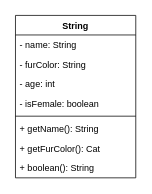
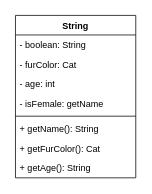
- <mxCell id="3" value="- name: String" style="text;strokeColor=none;fillColor=none;align=left;verticalAlign=top;spacingLeft=4;spacingRight=4;overflow=hidden;rotatable=0;points=[[0,0.5],[1,0.5]];portConstraint=eastwest;" parent="2" vertex="1"><mxGeometry y="26" width="160" height="26" as="geometry" /></mxCell>
+ <mxCell id="3" value="- boolean: String" style="text;strokeColor=none;fillColor=none;align=left;verticalAlign=top;spacingLeft=4;spacingRight=4;overflow=hidden;rotatable=0;points=[[0,0.5],[1,0.5]];portConstraint=eastwest;" parent="2" vertex="1"><mxGeometry y="26" width="160" height="26" as="geometry" /></mxCell>
- <mxCell id="4" value="- furColor: String" style="text;strokeColor=none;fillColor=none;align=left;verticalAlign=top;spacingLeft=4;spacingRight=4;overflow=hidden;rotatable=0;points=[[0,0.5],[1,0.5]];portConstraint=eastwest;" parent="2" vertex="1"><mxGeometry y="52" width="160" height="26" as="geometry" /></mxCell>
+ <mxCell id="4" value="- furColor: Cat" style="text;strokeColor=none;fillColor=none;align=left;verticalAlign=top;spacingLeft=4;spacingRight=4;overflow=hidden;rotatable=0;points=[[0,0.5],[1,0.5]];portConstraint=eastwest;" parent="2" vertex="1"><mxGeometry y="52" width="160" height="26" as="geometry" /></mxCell>
- <mxCell id="6" value="- isFemale: boolean" style="text;strokeColor=none;fillColor=none;align=left;verticalAlign=top;spacingLeft=4;spacingRight=4;overflow=hidden;rotatable=0;points=[[0,0.5],[1,0.5]];portConstraint=eastwest;" parent="2" vertex="1"><mxGeometry y="104" width="160" height="26" as="geometry" /></mxCell>
+ <mxCell id="6" value="- isFemale: getName" style="text;strokeColor=none;fillColor=none;align=left;verticalAlign=top;spacingLeft=4;spacingRight=4;overflow=hidden;rotatable=0;points=[[0,0.5],[1,0.5]];portConstraint=eastwest;" parent="2" vertex="1"><mxGeometry y="104" width="160" height="26" as="geometry" /></mxCell>
- <mxCell id="10" value="+ boolean(): String" style="text;strokeColor=none;fillColor=none;align=left;verticalAlign=top;spacingLeft=4;spacingRight=4;overflow=hidden;rotatable=0;points=[[0,0.5],[1,0.5]];portConstraint=eastwest;" parent="2" vertex="1"><mxGeometry y="190" width="160" height="26" as="geometry" /></mxCell>
+ <mxCell id="10" value="+ getAge(): String" style="text;strokeColor=none;fillColor=none;align=left;verticalAlign=top;spacingLeft=4;spacingRight=4;overflow=hidden;rotatable=0;points=[[0,0.5],[1,0.5]];portConstraint=eastwest;" parent="2" vertex="1"><mxGeometry y="190" width="160" height="26" as="geometry" /></mxCell>
